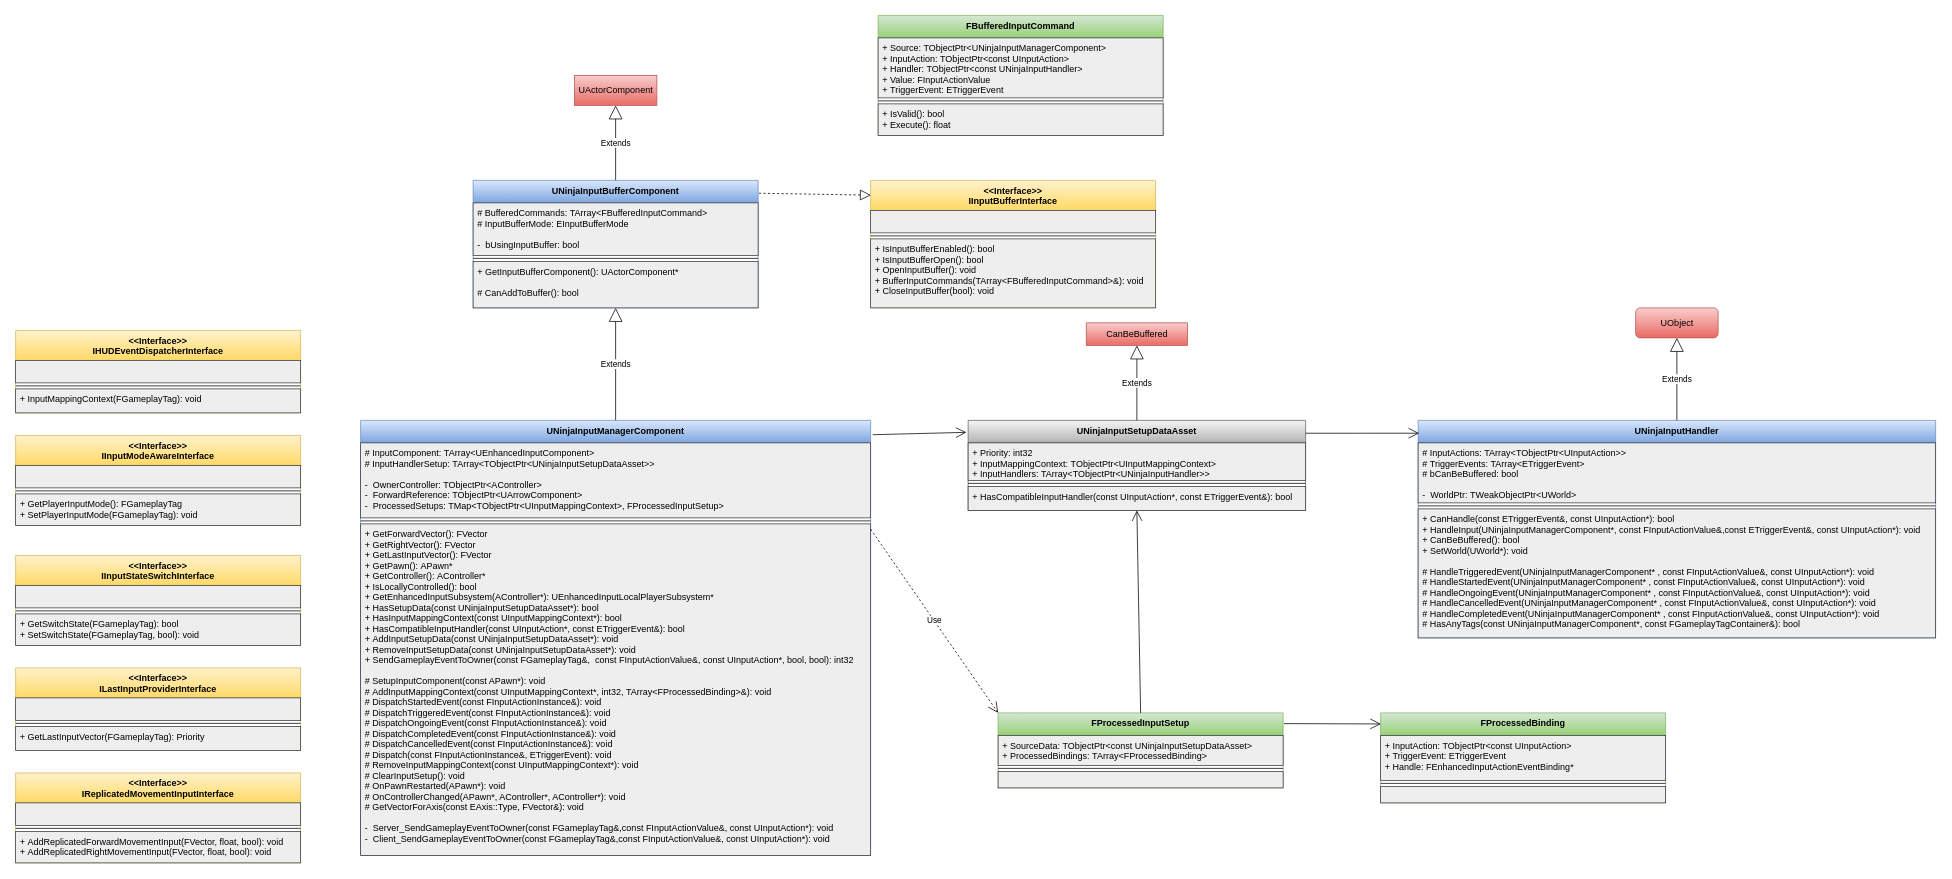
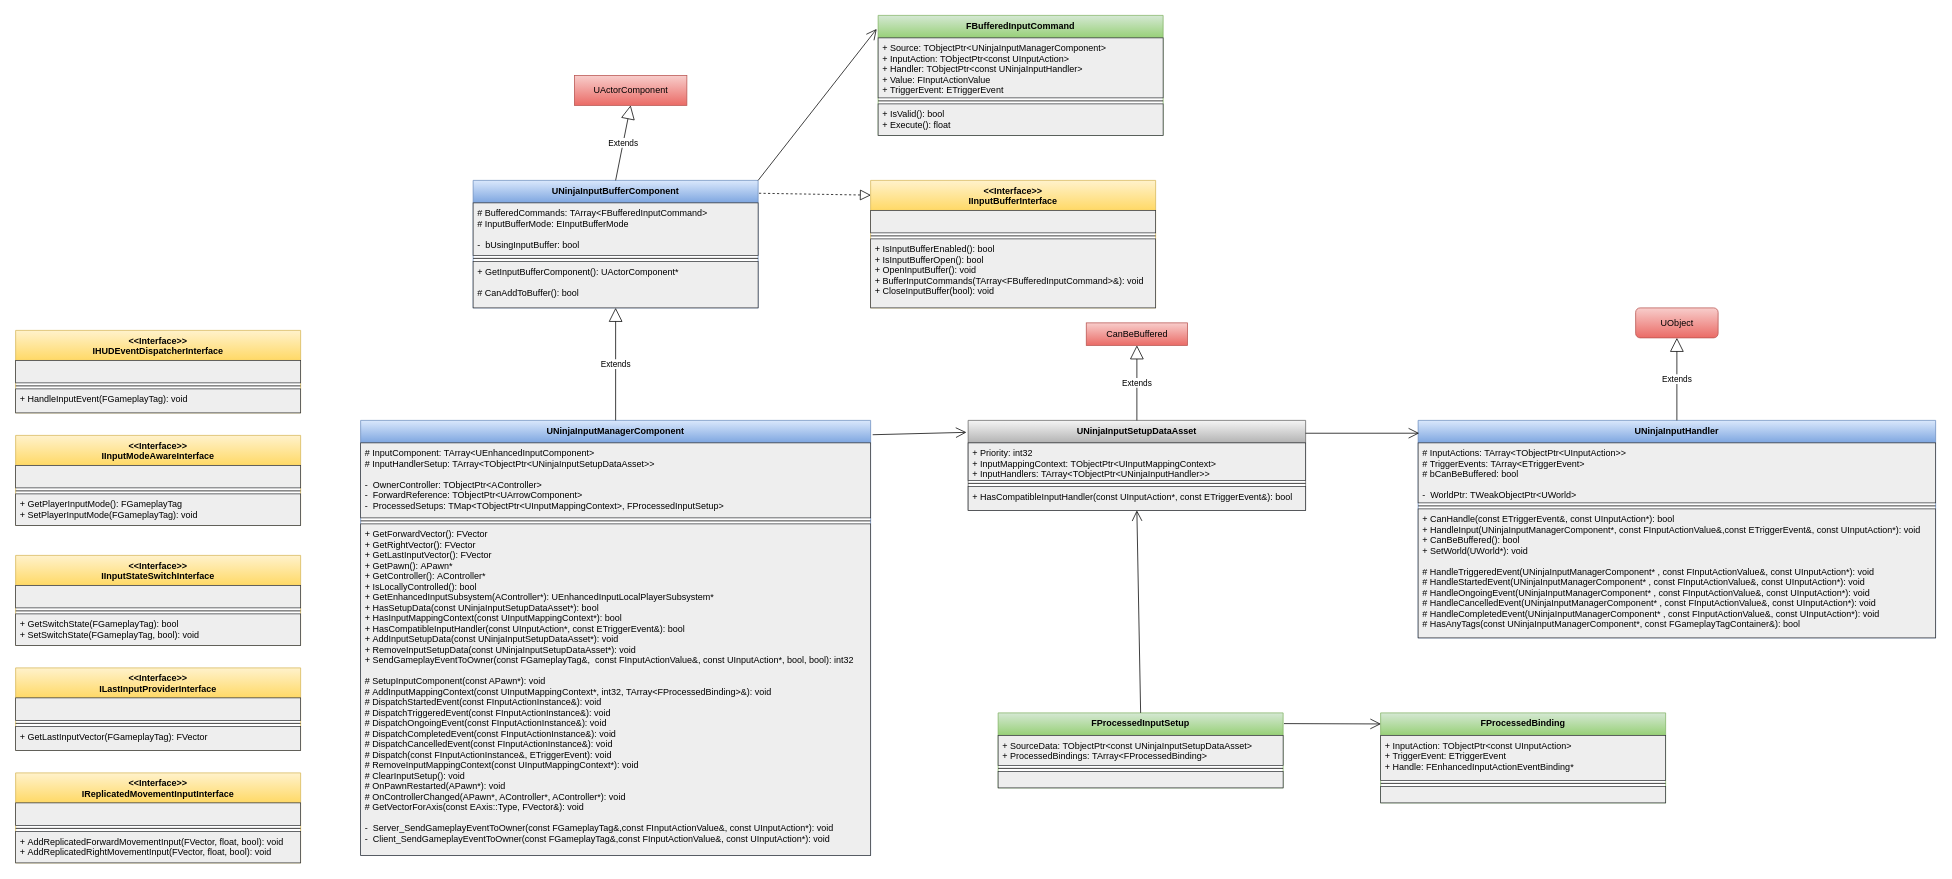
- <mxCell id="7" value="UActorComponent" style="html=1;gradientColor=#ea6b66;fillColor=#f8cecc;strokeColor=#b85450;" parent="1" vertex="1"><mxGeometry x="765" y="100" width="110" height="40" as="geometry" /></mxCell>
+ <mxCell id="7" value="UActorComponent" style="html=1;gradientColor=#ea6b66;fillColor=#f8cecc;strokeColor=#b85450;" parent="1" vertex="1"><mxGeometry x="765" y="100" width="150" height="40" as="geometry" /></mxCell>
+ <mxCell id="42" value="" style="endArrow=open;endFill=1;endSize=12;html=1;exitX=1;exitY=0;exitDx=0;exitDy=0;entryX=-0.005;entryY=0.113;entryDx=0;entryDy=0;entryPerimeter=0;" parent="1" source="2" target="20" edge="1"><mxGeometry width="160" relative="1" as="geometry"><mxPoint x="1070" y="120" as="sourcePoint" /><mxPoint x="1530" y="20" as="targetPoint" /></mxGeometry></mxCell>
- <mxCell id="51" value="+ InputMappingContext(FGameplayTag): void&#10;" style="text;strokeColor=#36393d;fillColor=#eeeeee;align=left;verticalAlign=top;spacingLeft=4;spacingRight=4;overflow=hidden;rotatable=0;points=[[0,0.5],[1,0.5]];portConstraint=eastwest;" parent="48" vertex="1"><mxGeometry y="78" width="380" height="32" as="geometry" /></mxCell>
+ <mxCell id="51" value="+ HandleInputEvent(FGameplayTag): void&#10;" style="text;strokeColor=#36393d;fillColor=#eeeeee;align=left;verticalAlign=top;spacingLeft=4;spacingRight=4;overflow=hidden;rotatable=0;points=[[0,0.5],[1,0.5]];portConstraint=eastwest;" parent="48" vertex="1"><mxGeometry y="78" width="380" height="32" as="geometry" /></mxCell>
- <mxCell id="40" value="Use" style="endArrow=open;endSize=12;dashed=1;html=1;exitX=1;exitY=0.25;exitDx=0;exitDy=0;entryX=0;entryY=0;entryDx=0;entryDy=0;" parent="1" source="9" target="28" edge="1"><mxGeometry width="160" relative="1" as="geometry"><mxPoint x="1260" y="800" as="sourcePoint" /><mxPoint x="1420" y="800" as="targetPoint" /></mxGeometry></mxCell>
- <mxCell id="63" value="+ GetLastInputVector(FGameplayTag): Priority" style="text;strokeColor=#36393d;fillColor=#eeeeee;align=left;verticalAlign=top;spacingLeft=4;spacingRight=4;overflow=hidden;rotatable=0;points=[[0,0.5],[1,0.5]];portConstraint=eastwest;" parent="60" vertex="1"><mxGeometry y="78" width="380" height="32" as="geometry" /></mxCell>
+ <mxCell id="63" value="+ GetLastInputVector(FGameplayTag): FVector" style="text;strokeColor=#36393d;fillColor=#eeeeee;align=left;verticalAlign=top;spacingLeft=4;spacingRight=4;overflow=hidden;rotatable=0;points=[[0,0.5],[1,0.5]];portConstraint=eastwest;" parent="60" vertex="1"><mxGeometry y="78" width="380" height="32" as="geometry" /></mxCell>
